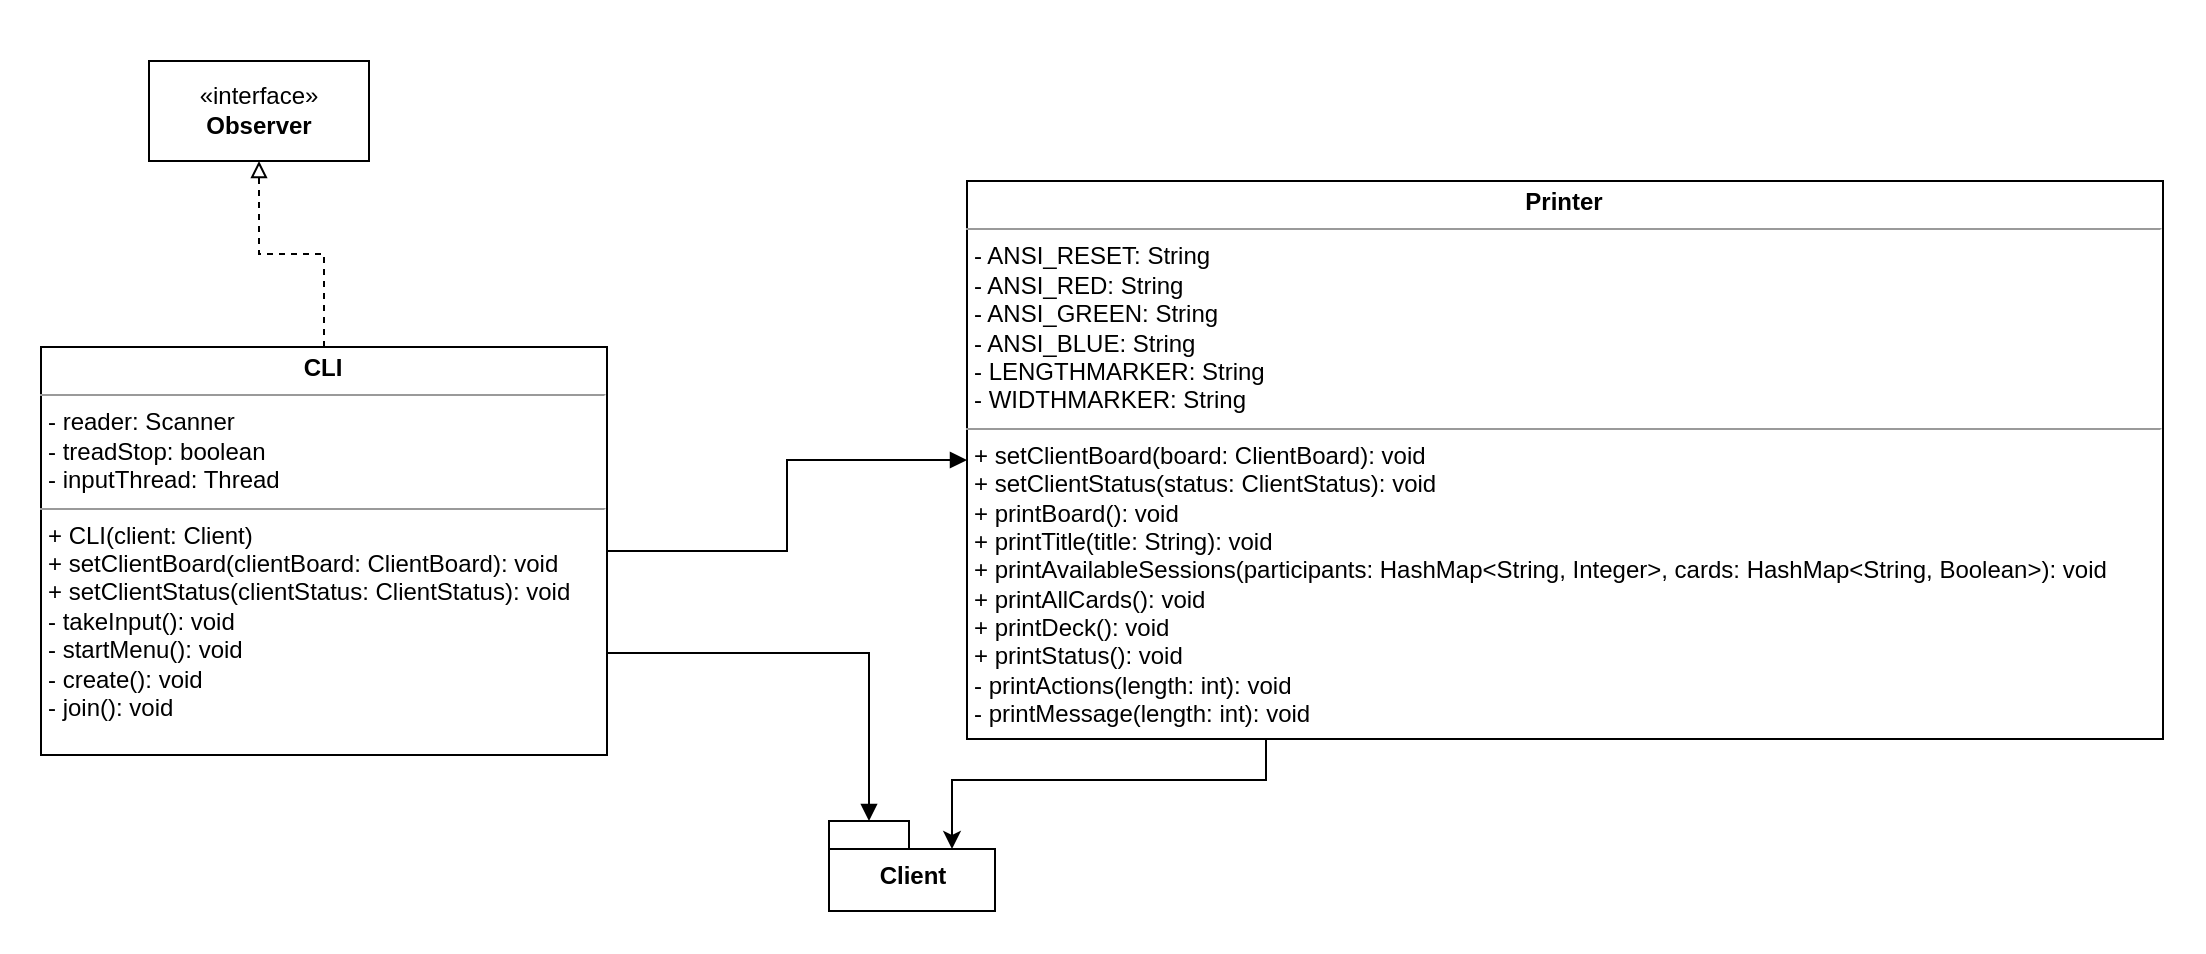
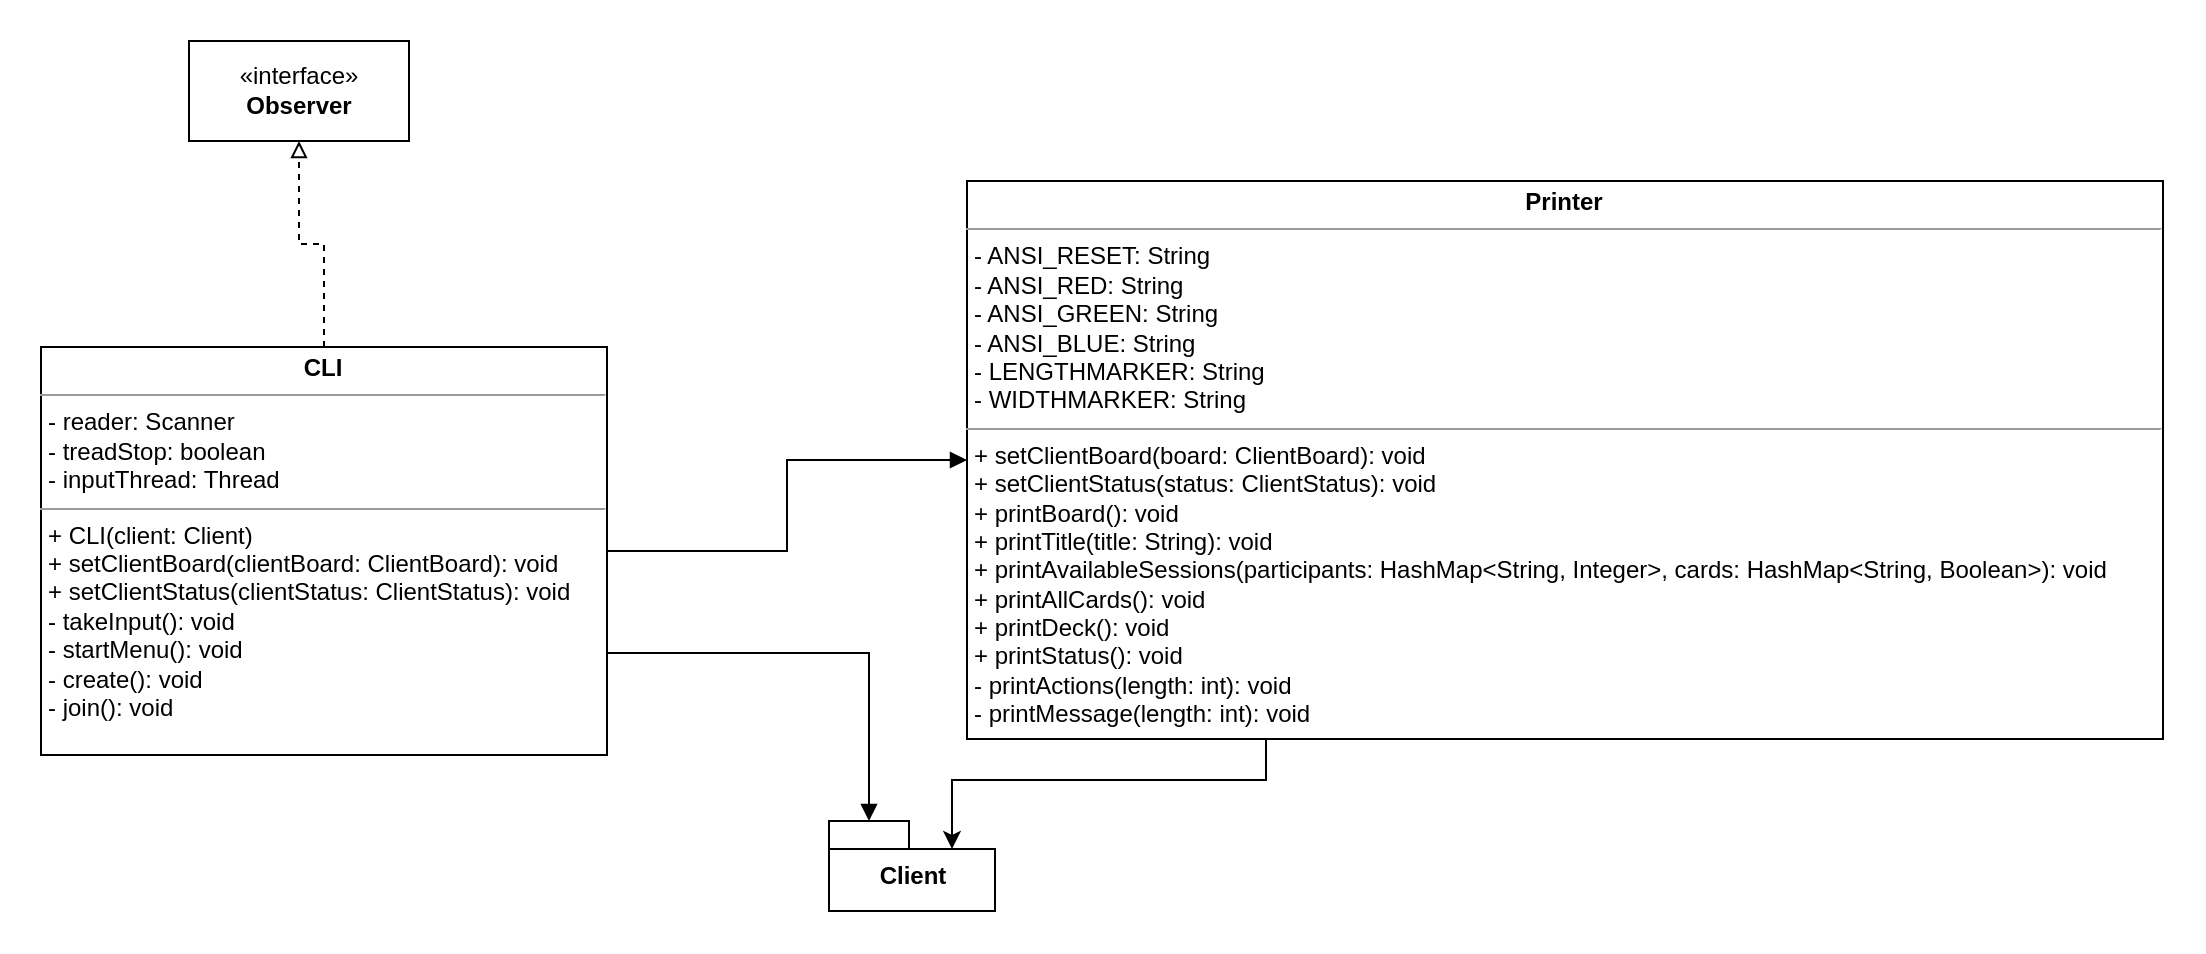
- <mxCell id="2" value="«interface»&lt;br&gt;&lt;b&gt;Observer&lt;/b&gt;" style="html=1;" parent="1" vertex="1"><mxGeometry x="74" y="30" width="110" height="50" as="geometry" /></mxCell>
+ <mxCell id="2" value="«interface»&lt;br&gt;&lt;b&gt;Observer&lt;/b&gt;" style="html=1;" parent="1" vertex="1"><mxGeometry x="94" y="20" width="110" height="50" as="geometry" /></mxCell>
